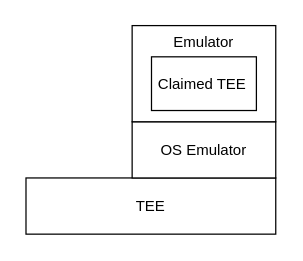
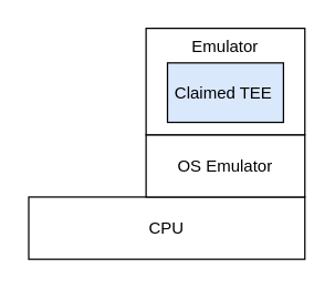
- <mxCell id="5" value="Claimed TEE&amp;nbsp;" style="rounded=0;whiteSpace=wrap;html=1;align=center;" vertex="1" parent="1"><mxGeometry x="120.5" y="45" width="84" height="43" as="geometry" /></mxCell>
+ <mxCell id="5" value="Claimed TEE&amp;nbsp;" style="rounded=0;whiteSpace=wrap;html=1;align=center;fillColor=#dae8fc;" vertex="1" parent="1"><mxGeometry x="120.5" y="45" width="84" height="43" as="geometry" /></mxCell>
- <mxCell id="2" value="TEE" style="rounded=0;whiteSpace=wrap;html=1;" vertex="1" parent="1"><mxGeometry x="20" y="142" width="200" height="45" as="geometry" /></mxCell>
+ <mxCell id="2" value="CPU" style="rounded=0;whiteSpace=wrap;html=1;" vertex="1" parent="1"><mxGeometry x="20" y="142" width="200" height="45" as="geometry" /></mxCell>
